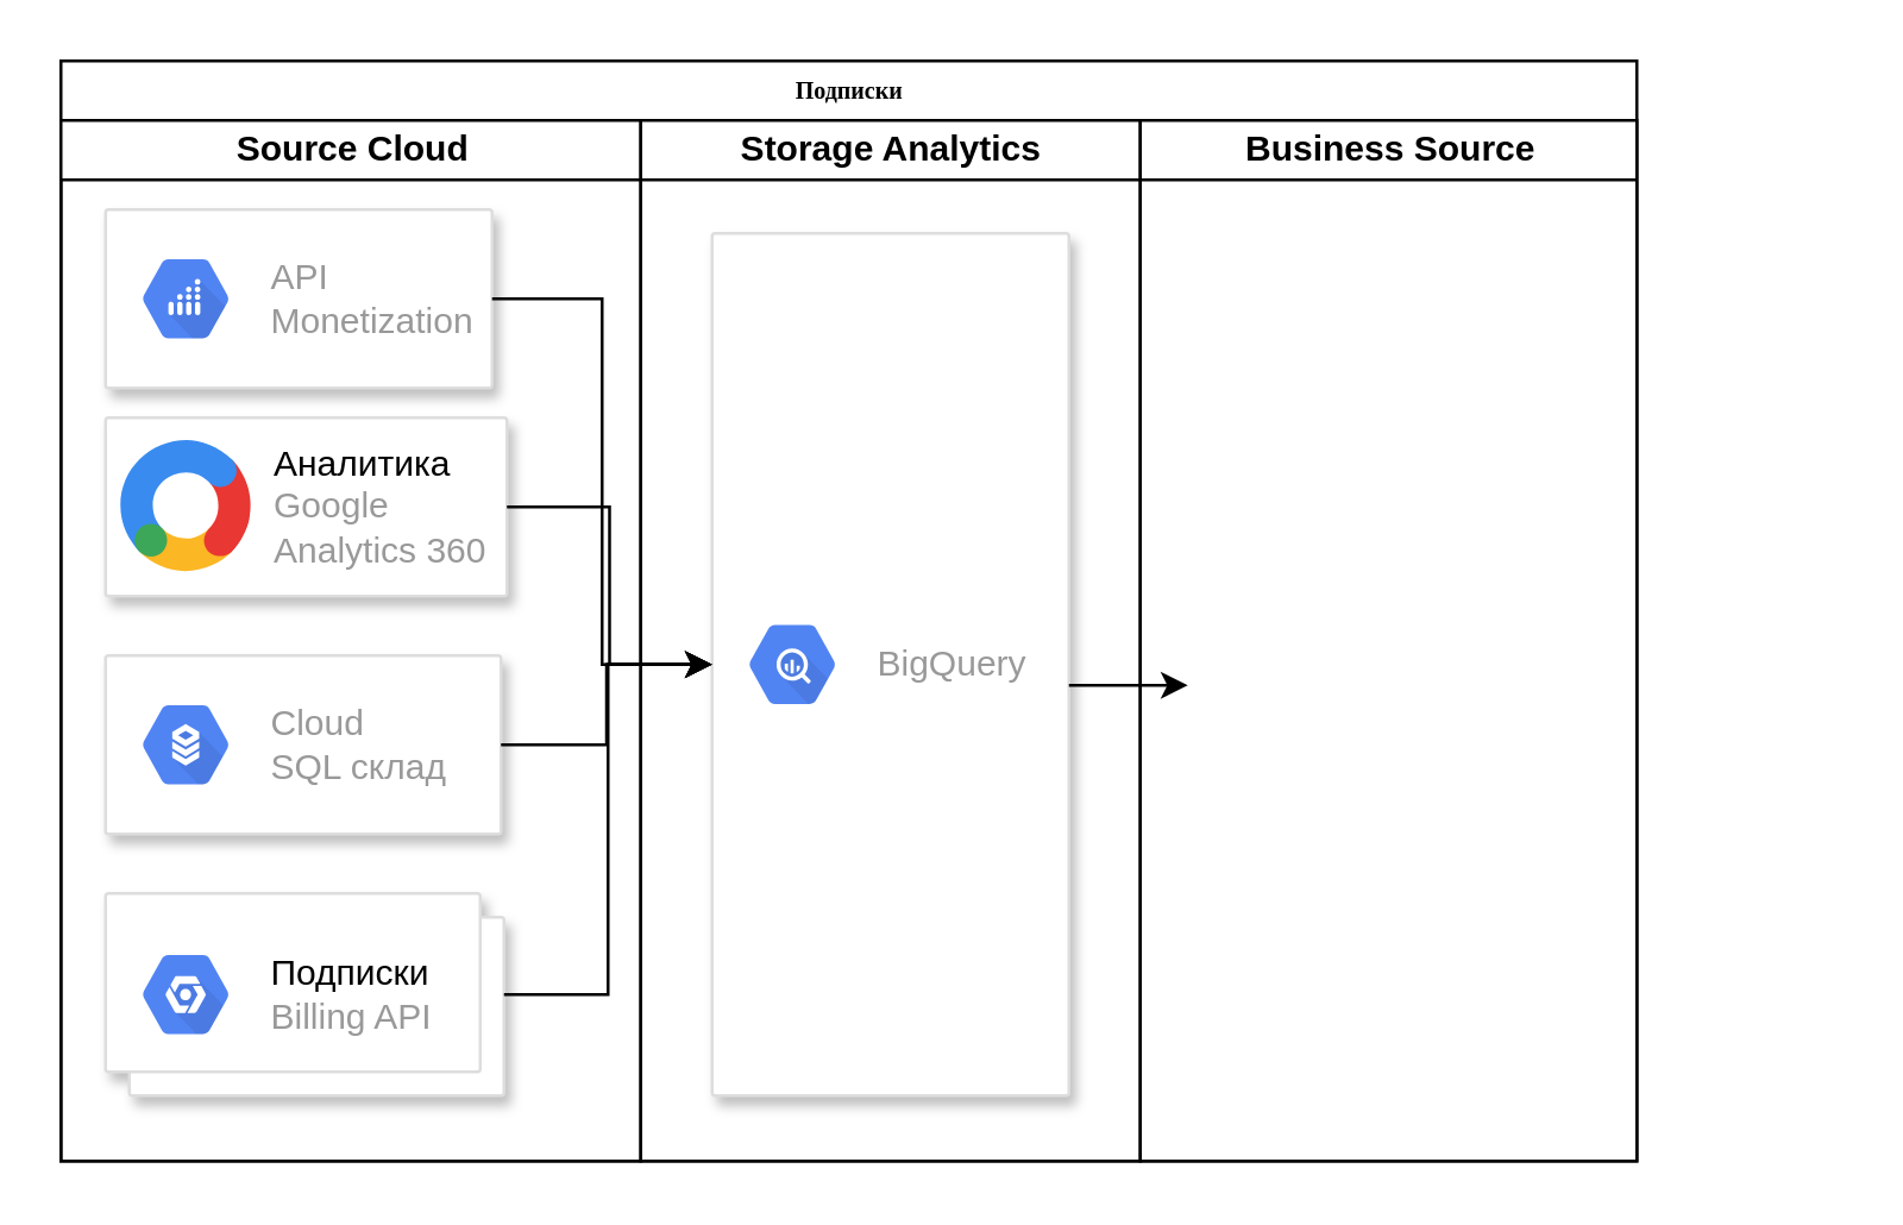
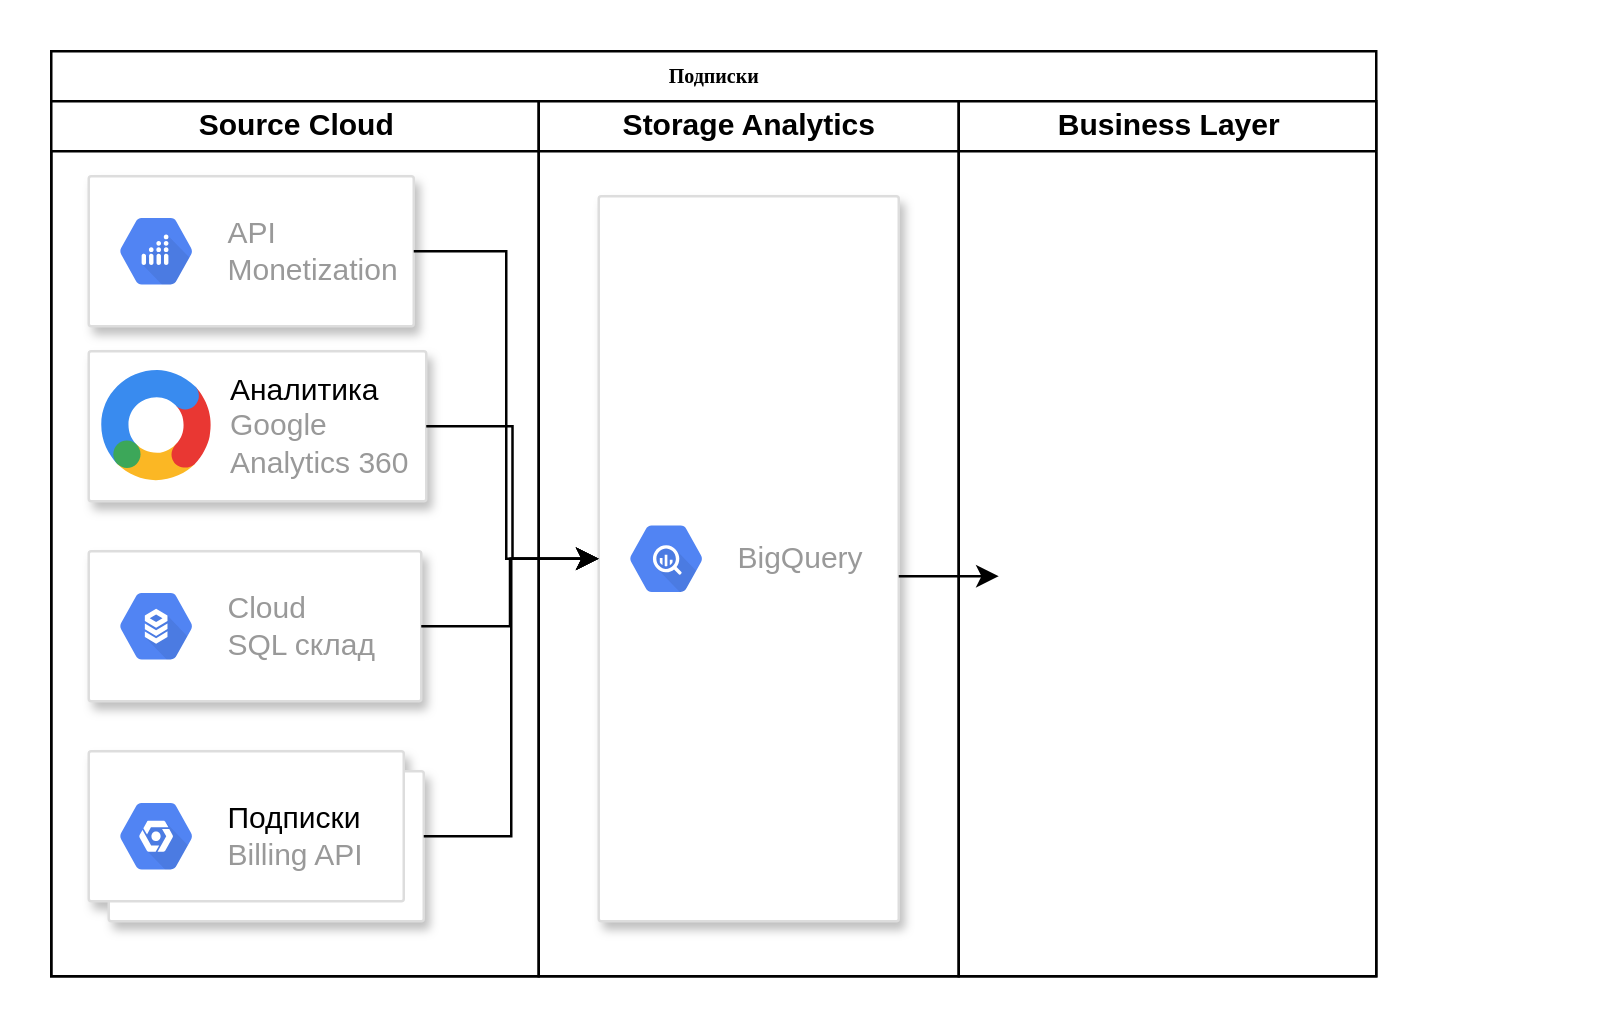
- <mxCell id="15" value="Business Source" style="swimlane;html=1;startSize=20;" vertex="1" parent="2"><mxGeometry x="363" y="20" width="167" height="350" as="geometry" /></mxCell>
+ <mxCell id="15" value="Business Layer" style="swimlane;html=1;startSize=20;" vertex="1" parent="2"><mxGeometry x="363" y="20" width="167" height="350" as="geometry" /></mxCell>
